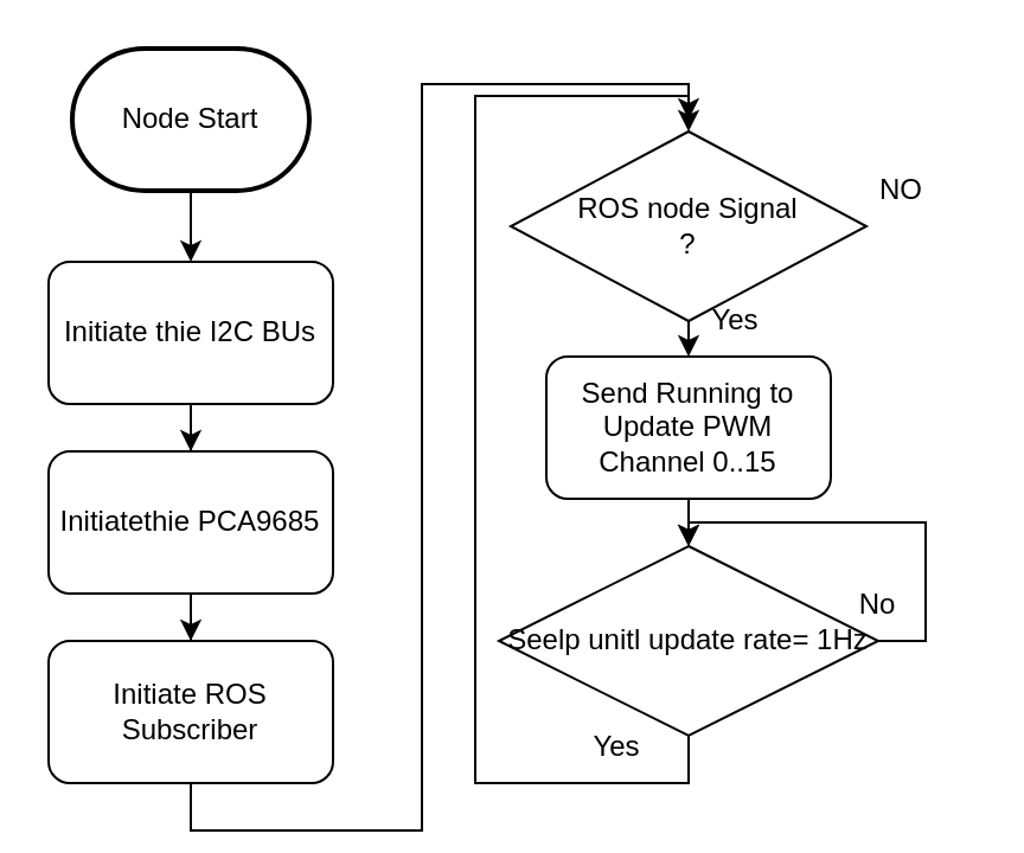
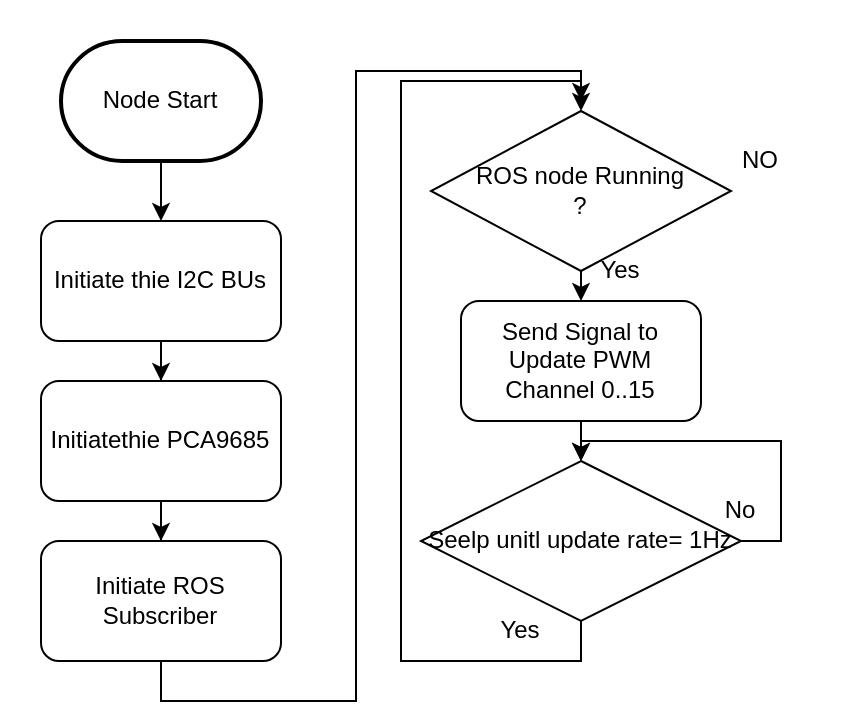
- <mxCell id="15" value="ROS node Signal&lt;br&gt;?" style="rhombus;whiteSpace=wrap;html=1;" vertex="1" parent="1"><mxGeometry x="215" y="55" width="150" height="80" as="geometry" /></mxCell>
+ <mxCell id="15" value="ROS node Running&lt;br&gt;?" style="rhombus;whiteSpace=wrap;html=1;" vertex="1" parent="1"><mxGeometry x="215" y="55" width="150" height="80" as="geometry" /></mxCell>
- <mxCell id="11" value="Send Running to Update PWM Channel 0..15" style="rounded=1;whiteSpace=wrap;html=1;" vertex="1" parent="1"><mxGeometry x="230" y="150" width="120" height="60" as="geometry" /></mxCell>
+ <mxCell id="11" value="Send Signal to Update PWM Channel 0..15" style="rounded=1;whiteSpace=wrap;html=1;" vertex="1" parent="1"><mxGeometry x="230" y="150" width="120" height="60" as="geometry" /></mxCell>
